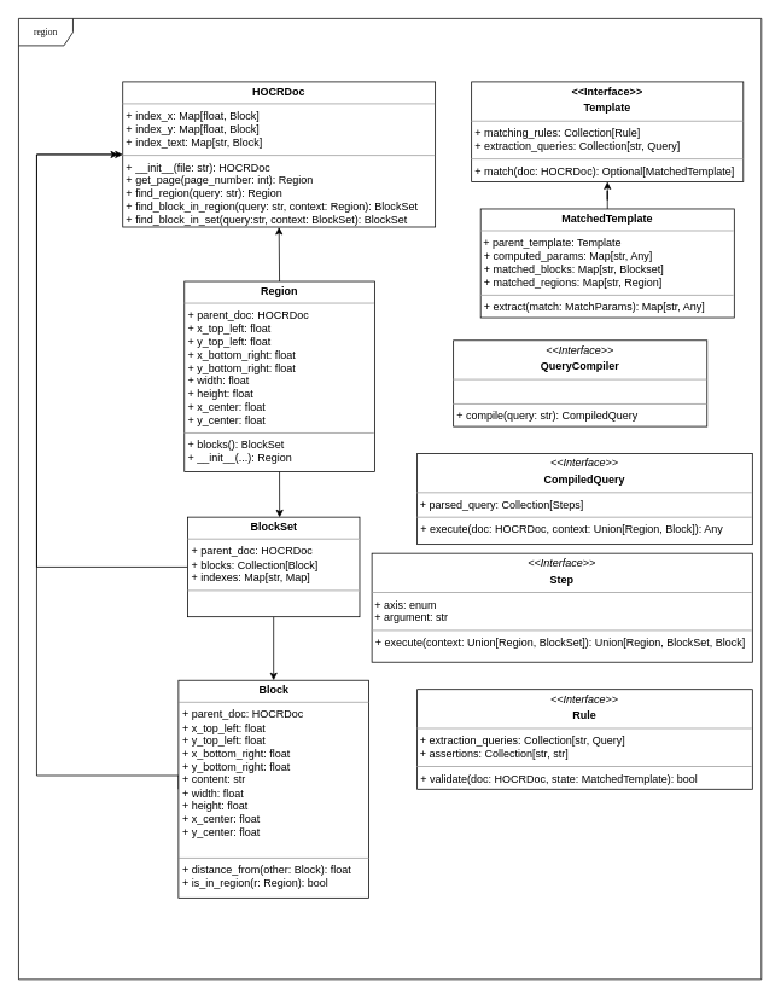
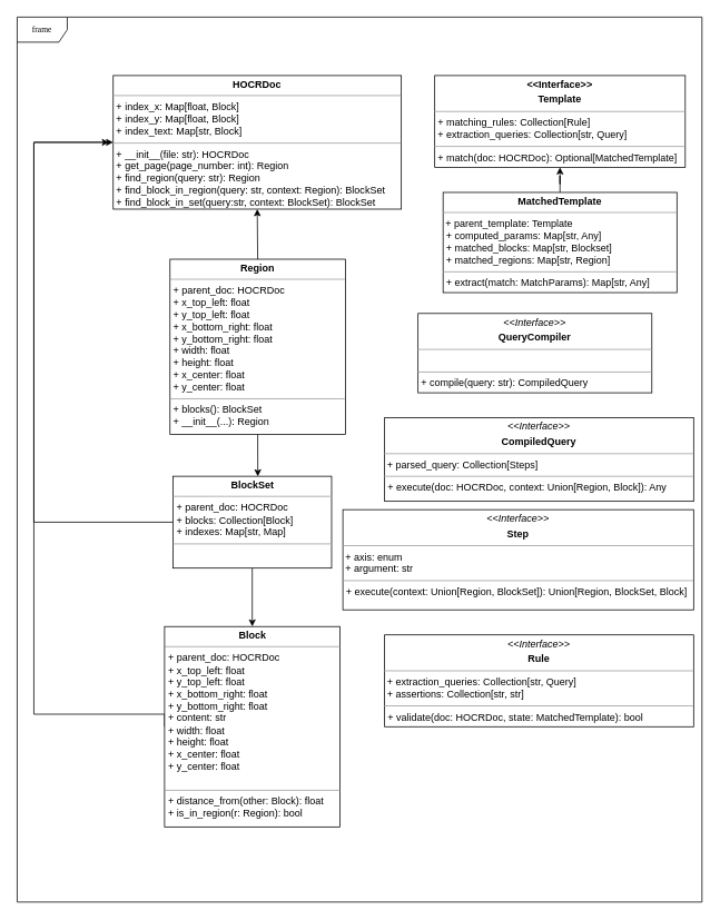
- <mxCell id="2" value="region" style="shape=umlFrame;whiteSpace=wrap;html=1;rounded=0;shadow=0;comic=0;labelBackgroundColor=none;strokeWidth=1;fontFamily=Verdana;fontSize=10;align=center;" parent="1" vertex="1"><mxGeometry x="20" y="20" width="820" height="1060" as="geometry" /></mxCell>
+ <mxCell id="2" value="frame" style="shape=umlFrame;whiteSpace=wrap;html=1;rounded=0;shadow=0;comic=0;labelBackgroundColor=none;strokeWidth=1;fontFamily=Verdana;fontSize=10;align=center;" parent="1" vertex="1"><mxGeometry x="20" y="20" width="820" height="1060" as="geometry" /></mxCell>
